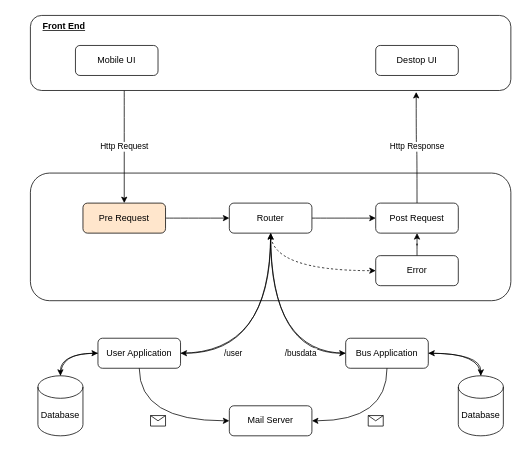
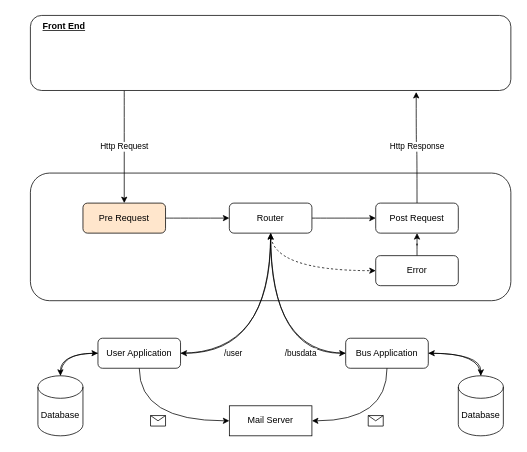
- <mxCell id="26" value="Mobile UI" style="whiteSpace=wrap;html=1;rounded=1;" parent="1" vertex="1"><mxGeometry x="100" y="60" width="110" height="40" as="geometry" /></mxCell>
- <mxCell id="27" value="Destop UI" style="whiteSpace=wrap;html=1;rounded=1;" parent="1" vertex="1"><mxGeometry x="500" y="60" width="110" height="40" as="geometry" /></mxCell>
- <mxCell id="29" value="Mail Server" style="whiteSpace=wrap;html=1;rounded=1;" parent="1" vertex="1"><mxGeometry x="305" y="540" width="110" height="40" as="geometry" /></mxCell>
+ <mxCell id="29" value="Mail Server" style="whiteSpace=wrap;html=1;rounded=0;" parent="1" vertex="1"><mxGeometry x="305" y="540" width="110" height="40" as="geometry" /></mxCell>
